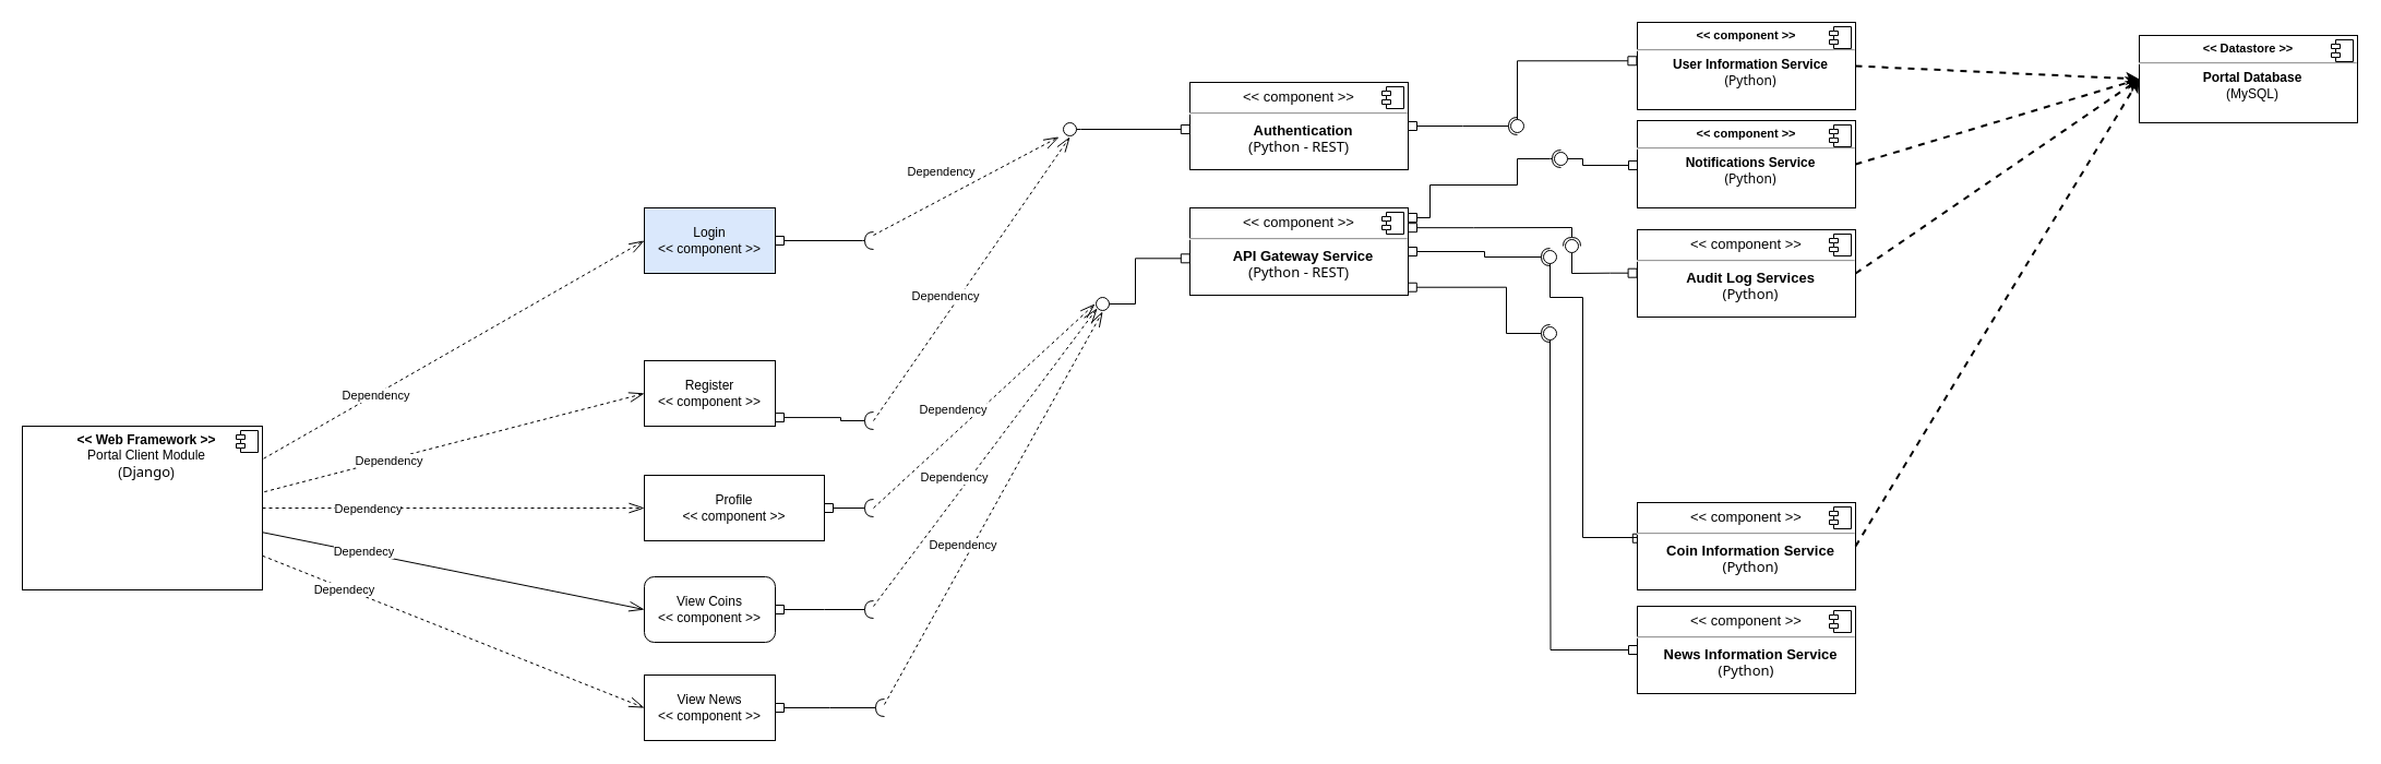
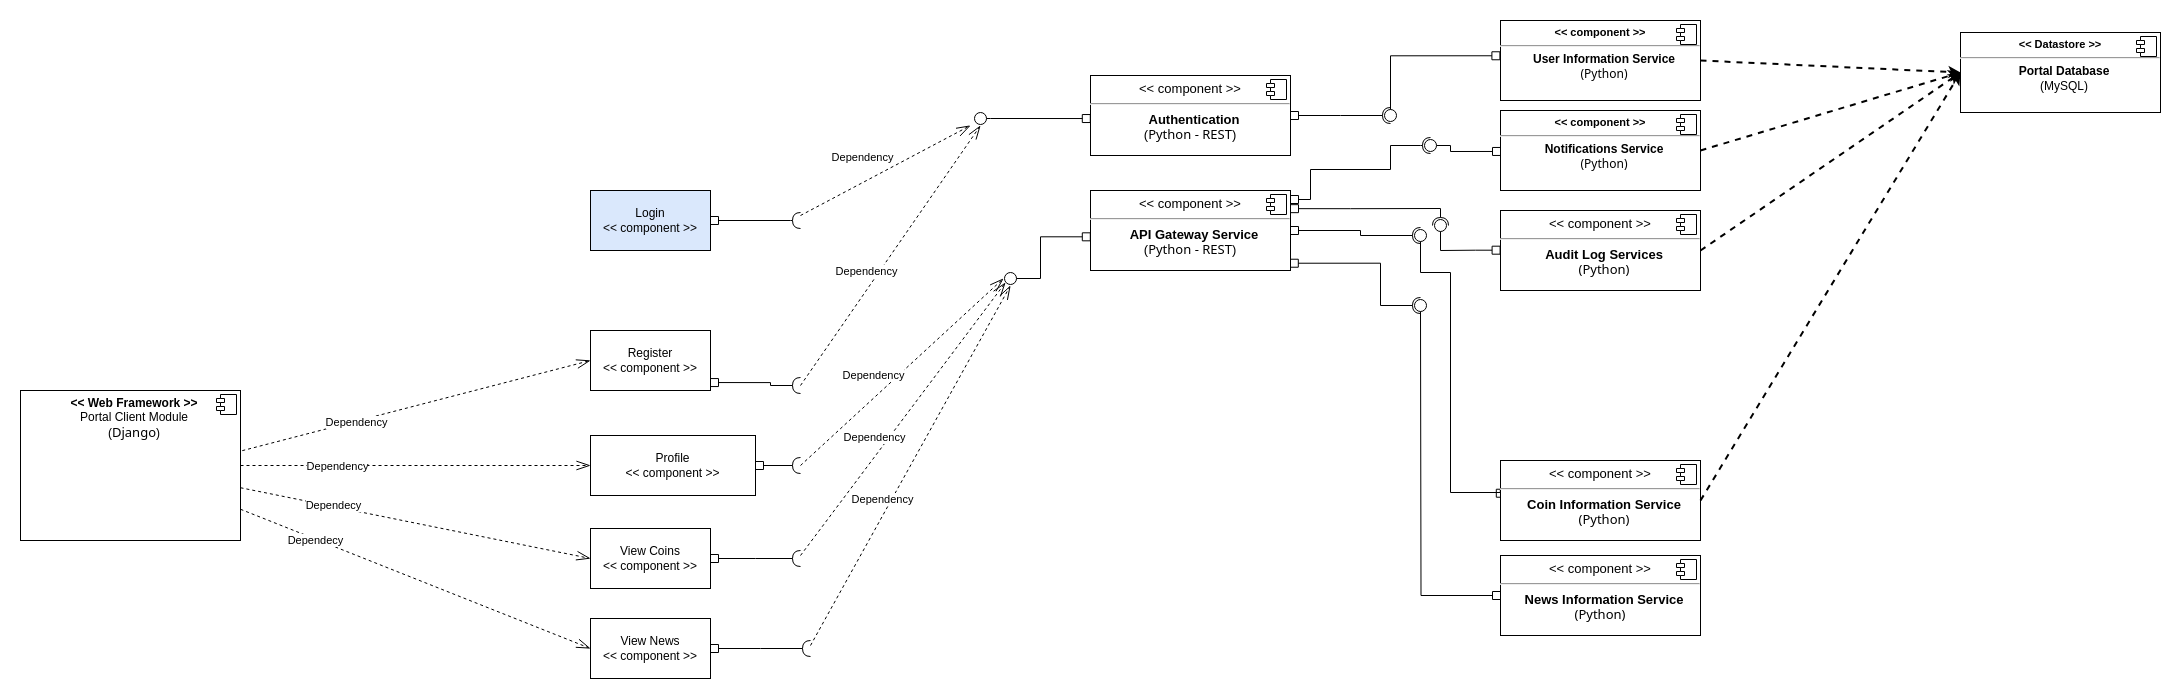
- <mxCell id="40" style="edgeStyle=none;rounded=0;orthogonalLoop=1;jettySize=auto;html=1;dashed=1;startArrow=none;startFill=0;endArrow=openThin;endFill=0;endSize=12;exitX=1.005;exitY=0.198;exitDx=0;exitDy=0;exitPerimeter=0;entryX=0;entryY=0.5;entryDx=0;entryDy=0;" parent="1" source="8" target="42" edge="1"><mxGeometry relative="1" as="geometry"><mxPoint x="570" y="325" as="targetPoint" /></mxGeometry></mxCell>
- <mxCell id="41" value="Dependency" style="edgeLabel;html=1;align=center;verticalAlign=middle;resizable=0;points=[];" parent="40" vertex="1" connectable="0"><mxGeometry x="-0.413" relative="1" as="geometry"><mxPoint as="offset" /></mxGeometry></mxCell>
- <mxCell id="2" style="edgeStyle=none;rounded=0;orthogonalLoop=1;jettySize=auto;html=1;entryX=0;entryY=0.5;entryDx=0;entryDy=0;dashed=0;startArrow=none;startFill=0;endArrow=openThin;endFill=0;endSize=12;" parent="1" source="8" target="49" edge="1"><mxGeometry relative="1" as="geometry" /></mxCell>
+ <mxCell id="2" style="edgeStyle=none;rounded=0;orthogonalLoop=1;jettySize=auto;html=1;entryX=0;entryY=0.5;entryDx=0;entryDy=0;dashed=1;startArrow=none;startFill=0;endArrow=openThin;endFill=0;endSize=12;" parent="1" source="8" target="49" edge="1"><mxGeometry relative="1" as="geometry" /></mxCell>
- <mxCell id="49" value="View Coins&lt;br&gt;&lt;div&gt;&amp;lt;&amp;lt;&amp;nbsp;component&amp;nbsp;&amp;gt;&amp;gt;&lt;br&gt;&lt;/div&gt;" style="whiteSpace=wrap;html=1;rounded=1;" parent="1" vertex="1"><mxGeometry x="590" y="528" width="120" height="60" as="geometry" /></mxCell>
+ <mxCell id="49" value="View Coins&lt;br&gt;&lt;div&gt;&amp;lt;&amp;lt;&amp;nbsp;component&amp;nbsp;&amp;gt;&amp;gt;&lt;br&gt;&lt;/div&gt;" style="rounded=0;whiteSpace=wrap;html=1;" parent="1" vertex="1"><mxGeometry x="590" y="528" width="120" height="60" as="geometry" /></mxCell>
